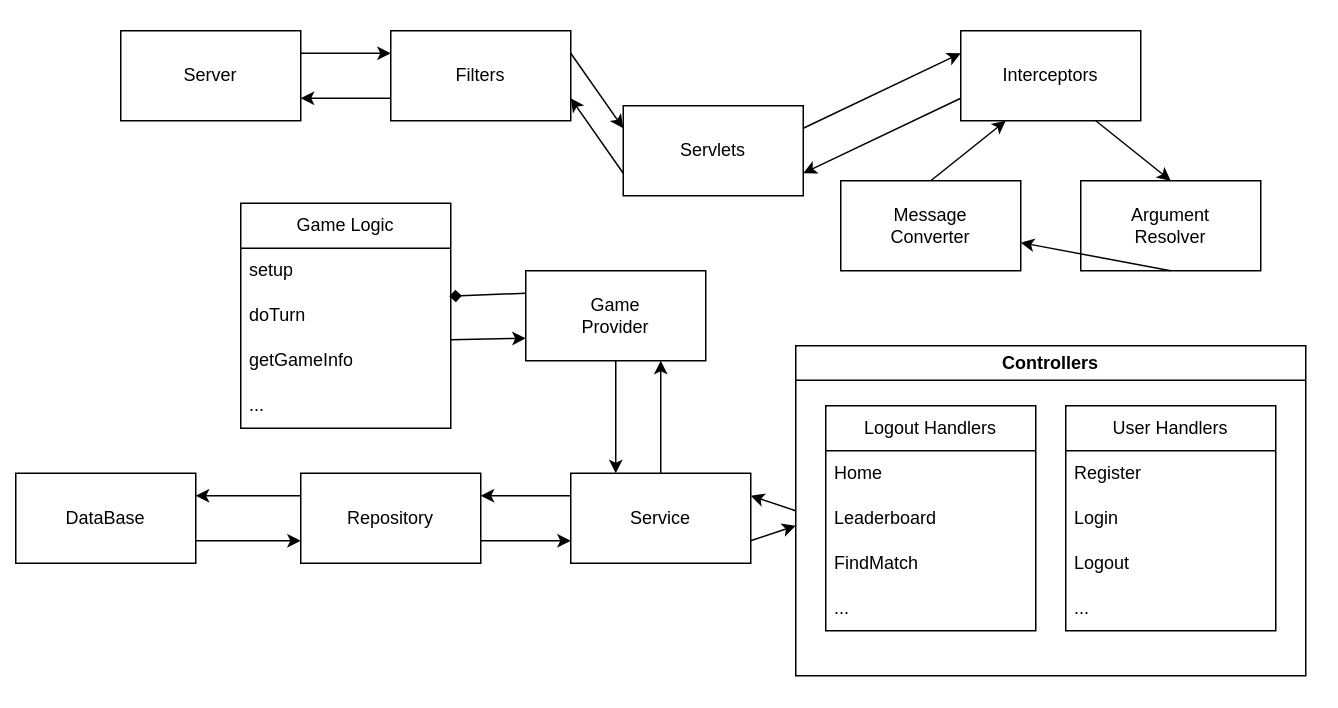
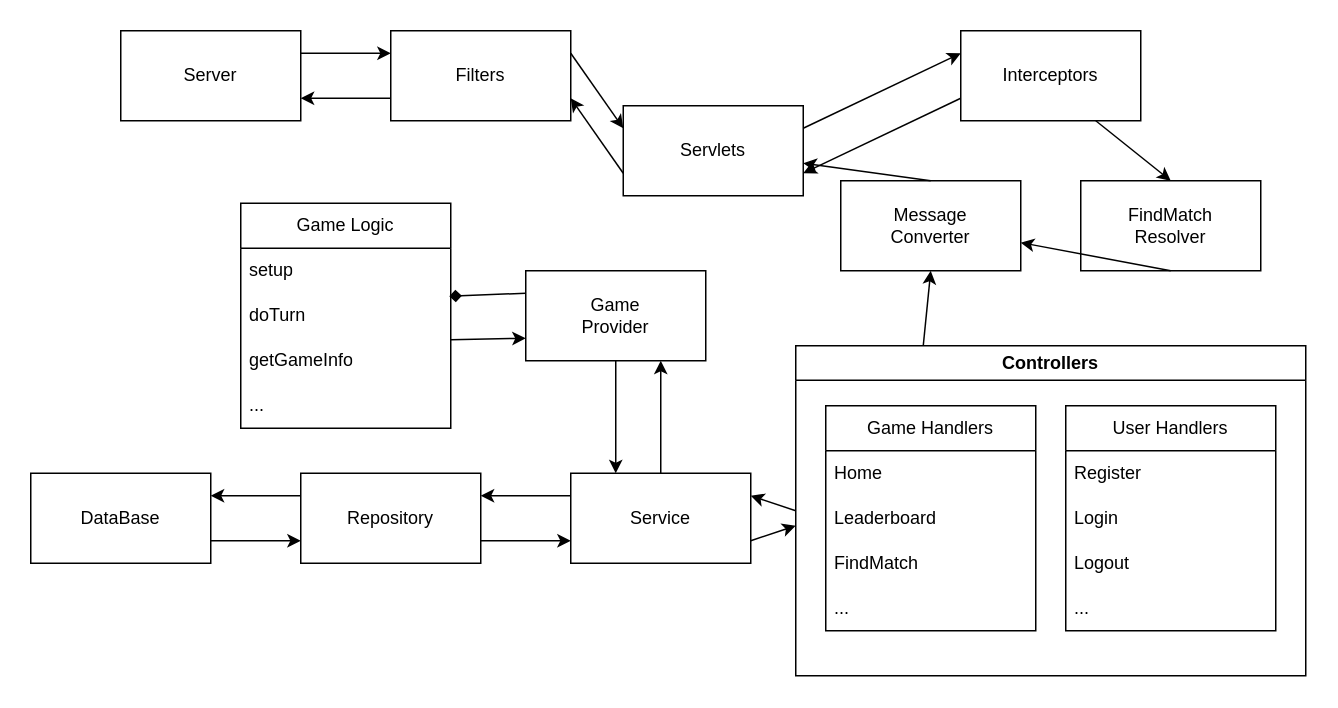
- <mxCell id="26" value="" style="endArrow=classic;html=1;rounded=0;exitX=0.5;exitY=0;exitDx=0;exitDy=0;entryX=0.25;entryY=1;entryDx=0;entryDy=0;" parent="1" source="8" target="6" edge="1"><mxGeometry width="50" height="50" relative="1" as="geometry"><mxPoint x="470" y="170" as="sourcePoint" /><mxPoint x="520" y="120" as="targetPoint" /></mxGeometry></mxCell>
+ <mxCell id="26" value="" style="endArrow=classic;html=1;rounded=0;exitX=0.5;exitY=0;exitDx=0;exitDy=0;" parent="1" source="8" target="5" edge="1"><mxGeometry width="50" height="50" relative="1" as="geometry"><mxPoint x="470" y="170" as="sourcePoint" /><mxPoint x="520" y="120" as="targetPoint" /></mxGeometry></mxCell>
- <mxCell id="7" value="Argument&lt;br&gt;Resolver" style="rounded=0;whiteSpace=wrap;html=1;" parent="1" vertex="1"><mxGeometry x="720" y="120" width="120" height="60" as="geometry" /></mxCell>
+ <mxCell id="7" value="FindMatch&lt;br&gt;Resolver" style="rounded=0;whiteSpace=wrap;html=1;" parent="1" vertex="1"><mxGeometry x="720" y="120" width="120" height="60" as="geometry" /></mxCell>
+ <mxCell id="27" value="" style="endArrow=classic;html=1;rounded=0;exitX=0.25;exitY=0;exitDx=0;exitDy=0;entryX=0.5;entryY=1;entryDx=0;entryDy=0;" parent="1" source="9" target="8" edge="1"><mxGeometry width="50" height="50" relative="1" as="geometry"><mxPoint x="590" y="260" as="sourcePoint" /><mxPoint x="640" y="210" as="targetPoint" /></mxGeometry></mxCell>
- <mxCell id="15" value="Logout Handlers" style="swimlane;fontStyle=0;childLayout=stackLayout;horizontal=1;startSize=30;horizontalStack=0;resizeParent=1;resizeParentMax=0;resizeLast=0;collapsible=1;marginBottom=0;whiteSpace=wrap;html=1;" parent="9" vertex="1"><mxGeometry x="20" y="40" width="140" height="150" as="geometry"><mxRectangle x="350" y="310" width="120" height="30" as="alternateBounds" /></mxGeometry></mxCell>
+ <mxCell id="15" value="Game Handlers" style="swimlane;fontStyle=0;childLayout=stackLayout;horizontal=1;startSize=30;horizontalStack=0;resizeParent=1;resizeParentMax=0;resizeLast=0;collapsible=1;marginBottom=0;whiteSpace=wrap;html=1;" parent="9" vertex="1"><mxGeometry x="20" y="40" width="140" height="150" as="geometry"><mxRectangle x="350" y="310" width="120" height="30" as="alternateBounds" /></mxGeometry></mxCell>
- <mxCell id="32" value="DataBase" style="rounded=0;whiteSpace=wrap;html=1;" parent="1" vertex="1"><mxGeometry x="10" y="315" width="120" height="60" as="geometry" /></mxCell>
+ <mxCell id="32" value="DataBase" style="rounded=0;whiteSpace=wrap;html=1;" parent="1" vertex="1"><mxGeometry x="20" y="315" width="120" height="60" as="geometry" /></mxCell>
